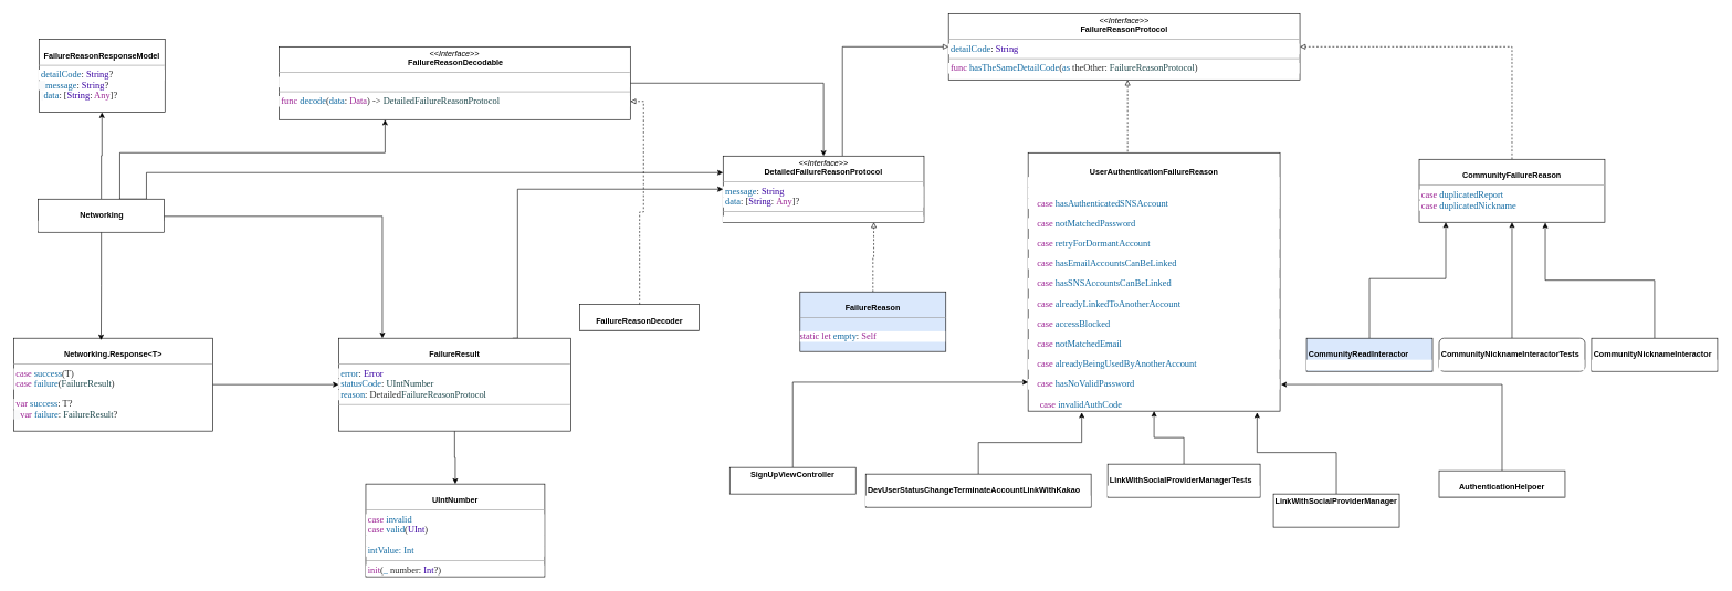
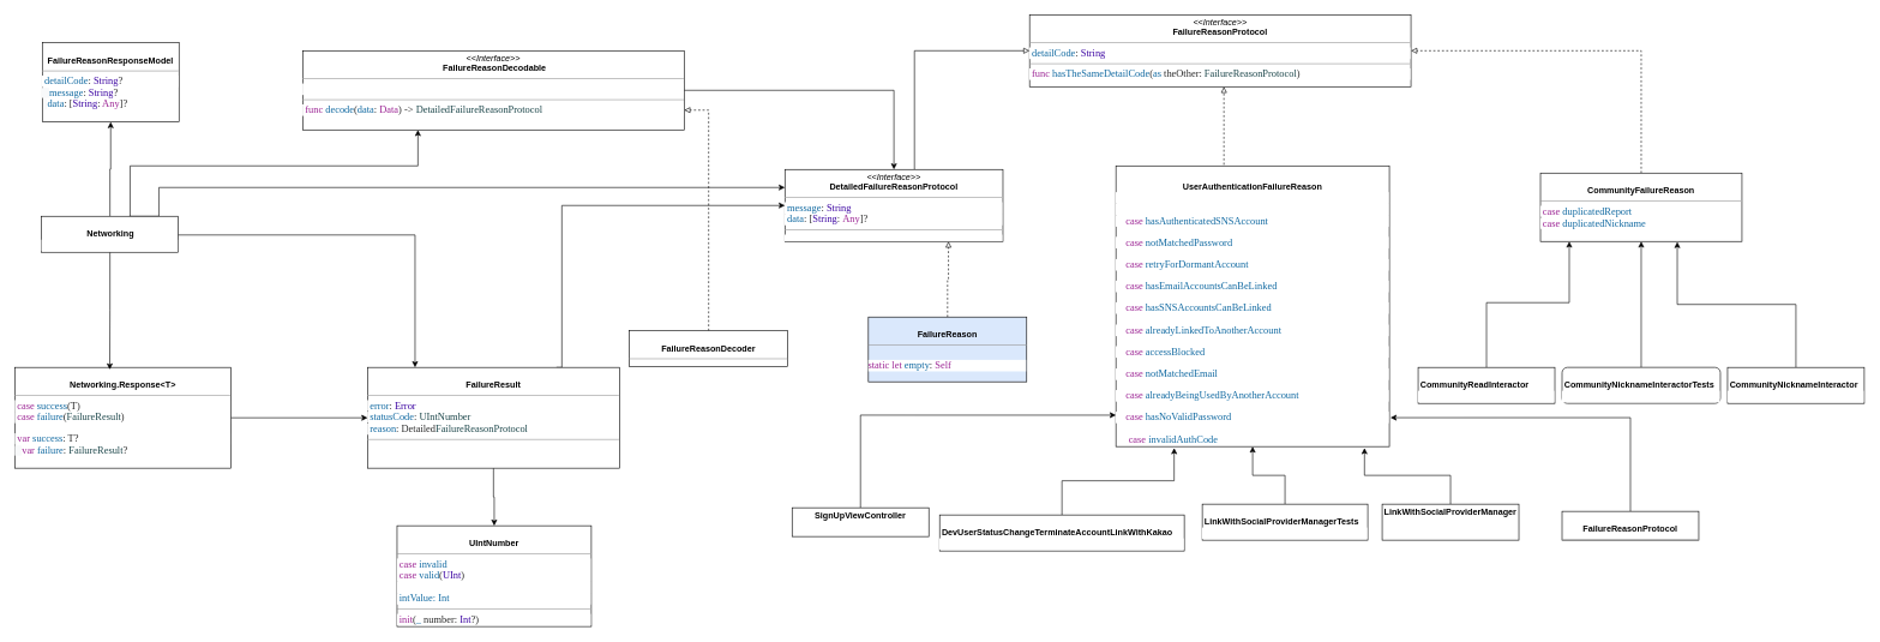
- <mxCell id="43" value="&lt;p style=&quot;margin: 0px ; margin-top: 4px ; text-align: center&quot;&gt;&lt;br&gt;&lt;b&gt;FailureReasonDecoder&lt;/b&gt;&lt;/p&gt;&lt;hr size=&quot;1&quot;&gt;&lt;p style=&quot;margin: 0px ; font-stretch: normal ; font-size: 14px ; line-height: normal ; font-family: &amp;#34;menlo&amp;#34; ; background-color: rgb(255 , 255 , 255)&quot;&gt;&lt;/p&gt;&lt;p style=&quot;margin: 0px ; margin-left: 4px&quot;&gt;&lt;br&gt;&lt;/p&gt;&lt;p style=&quot;margin: 0px ; font-stretch: normal ; font-size: 14px ; line-height: normal ; font-family: &amp;#34;menlo&amp;#34; ; color: rgb(155 , 35 , 147) ; background-color: rgb(255 , 255 , 255)&quot;&gt;&lt;br&gt;&lt;/p&gt;" style="verticalAlign=top;align=left;overflow=fill;fontSize=12;fontFamily=Helvetica;html=1;" vertex="1" parent="1"><mxGeometry x="874" y="459" width="180" height="40" as="geometry" /></mxCell>
+ <mxCell id="43" value="&lt;p style=&quot;margin: 0px ; margin-top: 4px ; text-align: center&quot;&gt;&lt;br&gt;&lt;b&gt;FailureReasonDecoder&lt;/b&gt;&lt;/p&gt;&lt;hr size=&quot;1&quot;&gt;&lt;p style=&quot;margin: 0px ; font-stretch: normal ; font-size: 14px ; line-height: normal ; font-family: &amp;#34;menlo&amp;#34; ; background-color: rgb(255 , 255 , 255)&quot;&gt;&lt;/p&gt;&lt;p style=&quot;margin: 0px ; margin-left: 4px&quot;&gt;&lt;br&gt;&lt;/p&gt;&lt;p style=&quot;margin: 0px ; font-stretch: normal ; font-size: 14px ; line-height: normal ; font-family: &amp;#34;menlo&amp;#34; ; color: rgb(155 , 35 , 147) ; background-color: rgb(255 , 255 , 255)&quot;&gt;&lt;br&gt;&lt;/p&gt;" style="verticalAlign=top;align=left;overflow=fill;fontSize=12;fontFamily=Helvetica;html=1;" vertex="1" parent="1"><mxGeometry x="874" y="459" width="220" height="50" as="geometry" /></mxCell>
- <mxCell id="27" value="&lt;p style=&quot;margin: 0px ; margin-top: 4px ; text-align: center&quot;&gt;&lt;br&gt;&lt;/p&gt;&lt;span style=&quot;text-align: center&quot;&gt;&lt;b&gt;&amp;nbsp;CommunityReadInteractor&lt;/b&gt;&lt;/span&gt;&lt;p style=&quot;margin: 0px ; font-stretch: normal ; font-size: 14px ; line-height: normal ; font-family: &amp;#34;menlo&amp;#34; ; background-color: rgb(255 , 255 , 255)&quot;&gt;&lt;br&gt;&lt;/p&gt;&lt;hr size=&quot;1&quot;&gt;&lt;p style=&quot;margin: 0px ; margin-left: 4px&quot;&gt;&lt;br&gt;&lt;/p&gt;" style="verticalAlign=top;align=left;overflow=fill;fontSize=12;fontFamily=Helvetica;html=1;fillColor=#dae8fc;" parent="1" vertex="1"><mxGeometry x="1970" y="510" width="190" height="50" as="geometry" /></mxCell>
+ <mxCell id="27" value="&lt;p style=&quot;margin: 0px ; margin-top: 4px ; text-align: center&quot;&gt;&lt;br&gt;&lt;/p&gt;&lt;span style=&quot;text-align: center&quot;&gt;&lt;b&gt;&amp;nbsp;CommunityReadInteractor&lt;/b&gt;&lt;/span&gt;&lt;p style=&quot;margin: 0px ; font-stretch: normal ; font-size: 14px ; line-height: normal ; font-family: &amp;#34;menlo&amp;#34; ; background-color: rgb(255 , 255 , 255)&quot;&gt;&lt;br&gt;&lt;/p&gt;&lt;hr size=&quot;1&quot;&gt;&lt;p style=&quot;margin: 0px ; margin-left: 4px&quot;&gt;&lt;br&gt;&lt;/p&gt;" style="verticalAlign=top;align=left;overflow=fill;fontSize=12;fontFamily=Helvetica;html=1;" parent="1" vertex="1"><mxGeometry x="1970" y="510" width="190" height="50" as="geometry" /></mxCell>
- <mxCell id="14" value="&lt;p style=&quot;margin: 0px ; margin-top: 4px ; text-align: center&quot;&gt;&lt;br&gt;&lt;b&gt;AuthenticationHelpoer&lt;/b&gt;&lt;/p&gt;&lt;hr size=&quot;1&quot;&gt;&lt;p style=&quot;margin: 0px ; font-stretch: normal ; font-size: 14px ; line-height: normal ; font-family: &amp;#34;menlo&amp;#34; ; background-color: rgb(255 , 255 , 255)&quot;&gt;&lt;br&gt;&lt;/p&gt;&lt;hr size=&quot;1&quot;&gt;&lt;p style=&quot;margin: 0px ; margin-left: 4px&quot;&gt;&lt;br&gt;&lt;/p&gt;" style="verticalAlign=top;align=left;overflow=fill;fontSize=12;fontFamily=Helvetica;html=1;" parent="1" vertex="1"><mxGeometry x="2170" y="710" width="190" height="40" as="geometry" /></mxCell>
+ <mxCell id="14" value="&lt;p style=&quot;margin: 0px ; margin-top: 4px ; text-align: center&quot;&gt;&lt;br&gt;&lt;b&gt;FailureReasonProtocol&lt;/b&gt;&lt;/p&gt;&lt;hr size=&quot;1&quot;&gt;&lt;p style=&quot;margin: 0px ; font-stretch: normal ; font-size: 14px ; line-height: normal ; font-family: &amp;#34;menlo&amp;#34; ; background-color: rgb(255 , 255 , 255)&quot;&gt;&lt;br&gt;&lt;/p&gt;&lt;hr size=&quot;1&quot;&gt;&lt;p style=&quot;margin: 0px ; margin-left: 4px&quot;&gt;&lt;br&gt;&lt;/p&gt;" style="verticalAlign=top;align=left;overflow=fill;fontSize=12;fontFamily=Helvetica;html=1;" parent="1" vertex="1"><mxGeometry x="2170" y="710" width="190" height="40" as="geometry" /></mxCell>
- <mxCell id="33" value="&lt;p style=&quot;margin: 0px ; margin-top: 4px ; text-align: center&quot;&gt;&lt;b&gt;LinkWithSocialProviderManager&lt;/b&gt;&lt;/p&gt;" style="verticalAlign=top;align=left;overflow=fill;fontSize=12;fontFamily=Helvetica;html=1;" parent="1" vertex="1"><mxGeometry x="1920" y="745" width="190" height="50" as="geometry" /></mxCell>
+ <mxCell id="33" value="&lt;p style=&quot;margin: 0px ; margin-top: 4px ; text-align: center&quot;&gt;&lt;b&gt;LinkWithSocialProviderManager&lt;/b&gt;&lt;/p&gt;" style="verticalAlign=top;align=left;overflow=fill;fontSize=12;fontFamily=Helvetica;html=1;" parent="1" vertex="1"><mxGeometry x="1920" y="700" width="190" height="50" as="geometry" /></mxCell>
